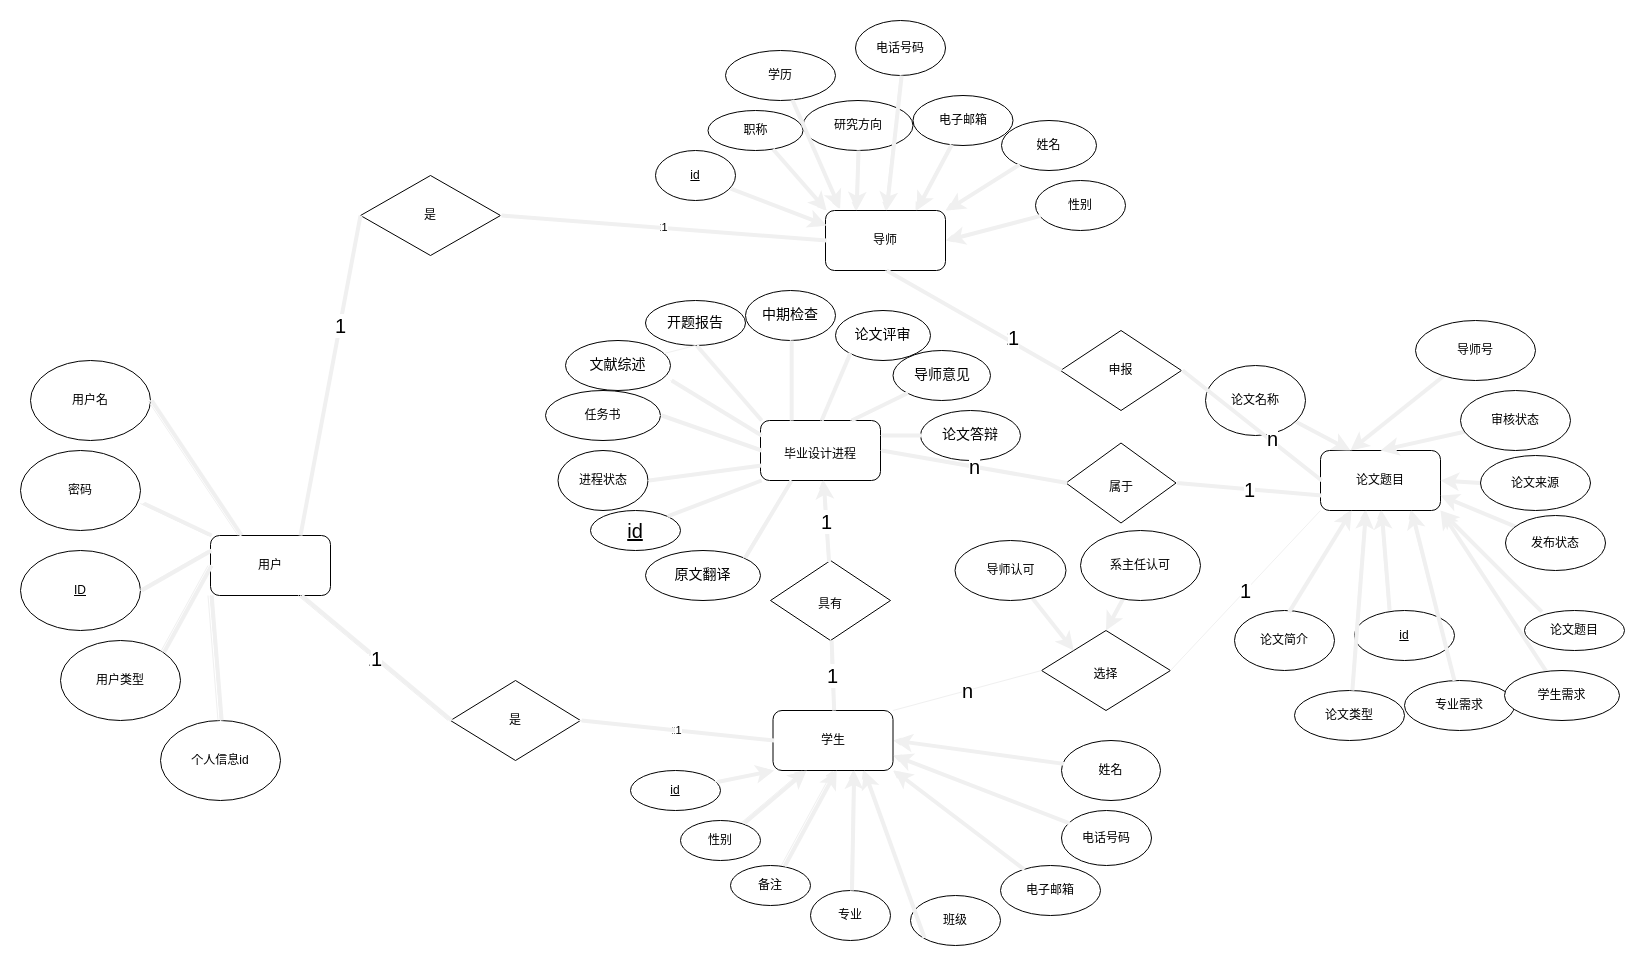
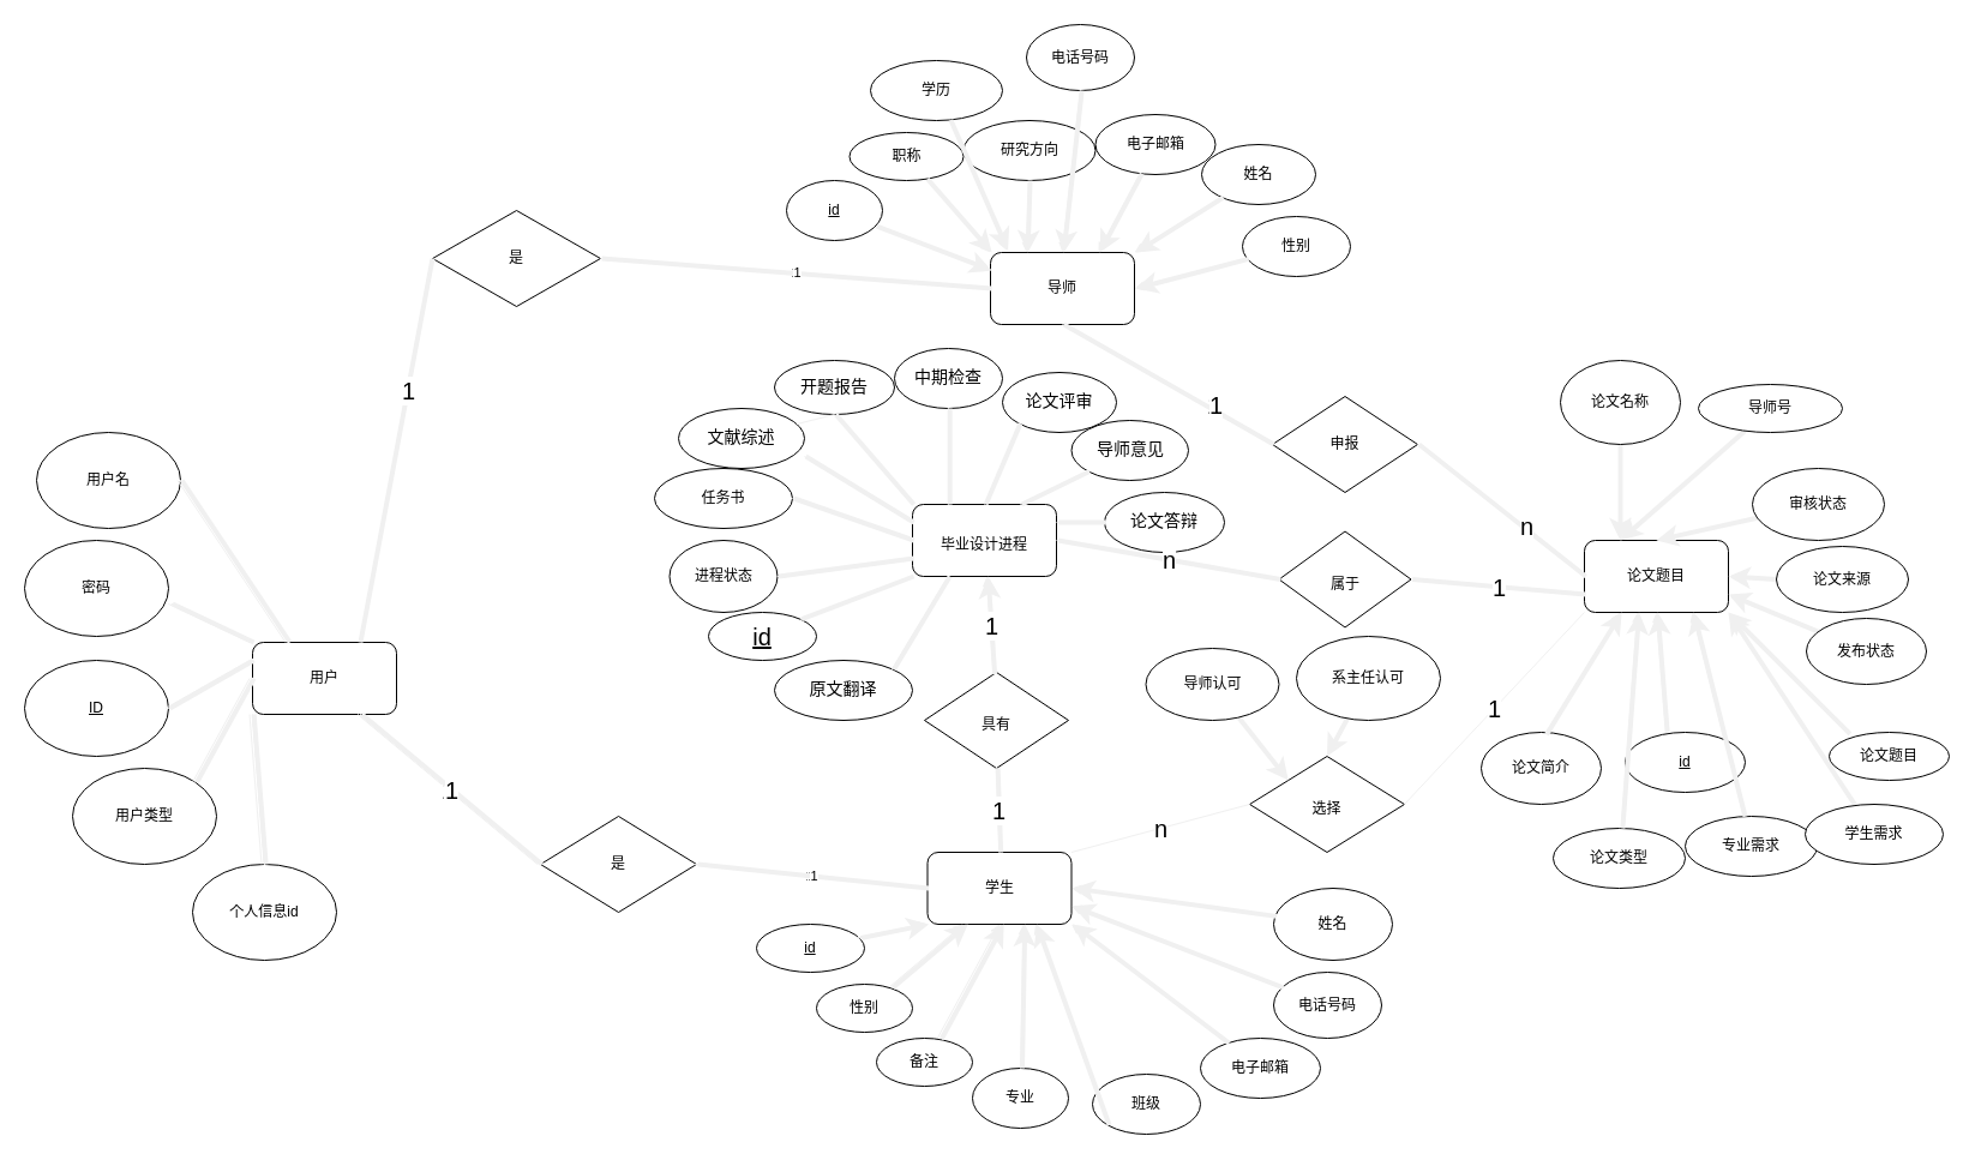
- <mxCell id="84" value="导师号" style="ellipse;whiteSpace=wrap;html=1;fontSize=12;" vertex="1" parent="1"><mxGeometry x="1415" y="320" width="120" height="60" as="geometry" /></mxCell>
+ <mxCell id="84" value="导师号" style="ellipse;whiteSpace=wrap;html=1;fontSize=12;" vertex="1" parent="1"><mxGeometry x="1415" y="320" width="120" height="40" as="geometry" /></mxCell>
- <mxCell id="76" value="论文名称" style="ellipse;whiteSpace=wrap;html=1;fontSize=12;" vertex="1" parent="1"><mxGeometry x="1205" y="365" width="100" height="70" as="geometry" /></mxCell>
+ <mxCell id="76" value="论文名称" style="ellipse;whiteSpace=wrap;html=1;fontSize=12;" vertex="1" parent="1"><mxGeometry x="1300" y="300" width="100" height="70" as="geometry" /></mxCell>
